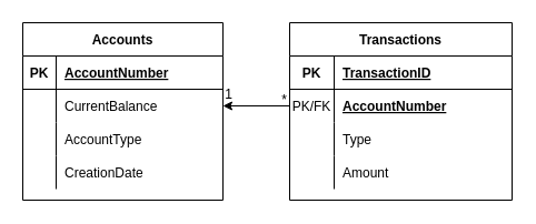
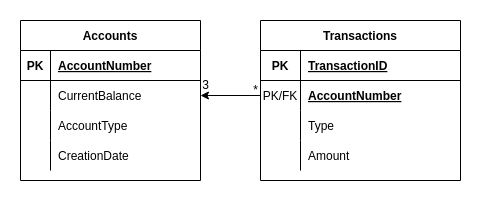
- <mxCell id="30" value="1" style="text;html=1;align=center;verticalAlign=middle;resizable=0;points=[];autosize=1;strokeColor=none;fillColor=none;" vertex="1" parent="1"><mxGeometry x="190" y="70" width="30" height="30" as="geometry" /></mxCell>
+ <mxCell id="30" value="3" style="text;html=1;align=center;verticalAlign=middle;resizable=0;points=[];autosize=1;strokeColor=none;fillColor=none;" vertex="1" parent="1"><mxGeometry x="190" y="70" width="30" height="30" as="geometry" /></mxCell>
